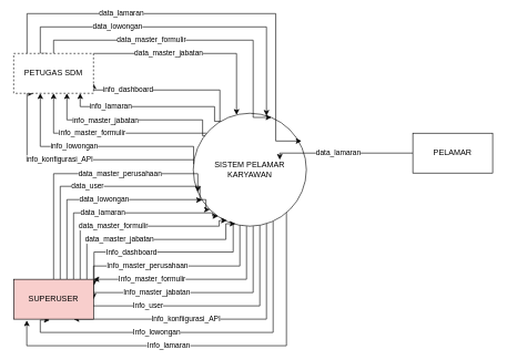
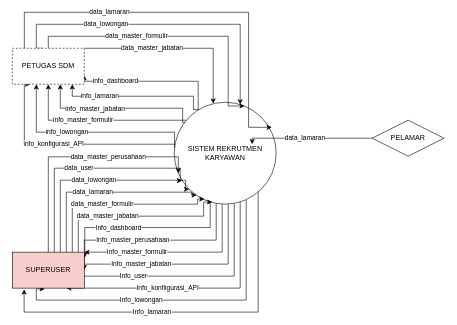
- <mxCell id="24" value="PELAMAR" style="rounded=0;whiteSpace=wrap;html=1;" parent="1" vertex="1"><mxGeometry x="620" y="200" width="120" height="60" as="geometry" /></mxCell>
+ <mxCell id="24" value="PELAMAR" style="rhombus;whiteSpace=wrap;html=1;" parent="1" vertex="1"><mxGeometry x="620" y="200" width="120" height="60" as="geometry" /></mxCell>
- <mxCell id="15" value="SISTEM PELAMAR KARYAWAN" style="ellipse;whiteSpace=wrap;html=1;aspect=fixed;direction=south;" parent="1" vertex="1"><mxGeometry x="290" y="170" width="170" height="170" as="geometry" /></mxCell>
+ <mxCell id="15" value="SISTEM REKRUTMEN KARYAWAN" style="ellipse;whiteSpace=wrap;html=1;aspect=fixed;direction=south;" parent="1" vertex="1"><mxGeometry x="290" y="170" width="170" height="170" as="geometry" /></mxCell>
